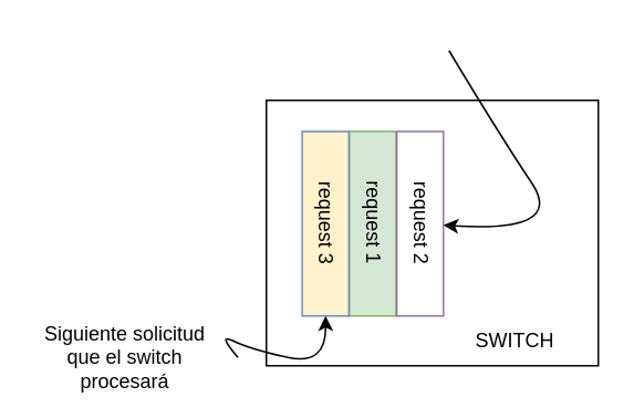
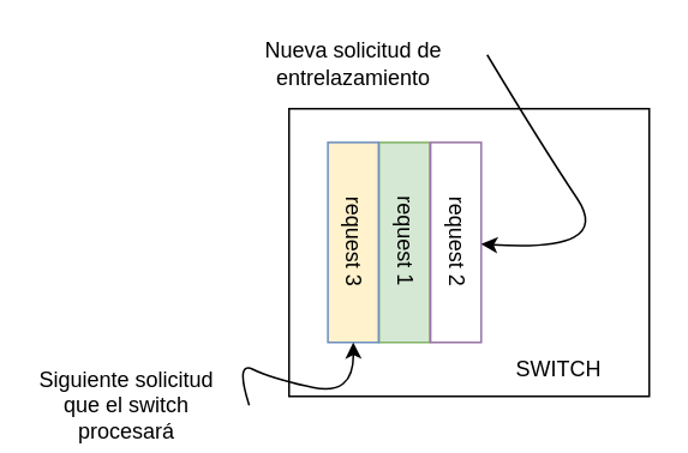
+ <mxCell id="6" value="Nueva solicitud de entrelazamiento" style="text;html=1;align=center;verticalAlign=middle;whiteSpace=wrap;rounded=0;" parent="1" vertex="1"><mxGeometry x="141.25" y="20" width="110" height="30" as="geometry" /></mxCell>
- <mxCell id="9" value="Siguiente solicitud que el switch procesará" style="text;html=1;align=center;verticalAlign=middle;whiteSpace=wrap;rounded=0;" parent="1" vertex="1"><mxGeometry x="20" y="200" width="110" height="30" as="geometry" /></mxCell>
+ <mxCell id="9" value="Siguiente solicitud que el switch procesará" style="text;html=1;align=center;verticalAlign=middle;whiteSpace=wrap;rounded=0;" parent="1" vertex="1"><mxGeometry x="15" y="210" width="110" height="30" as="geometry" /></mxCell>
